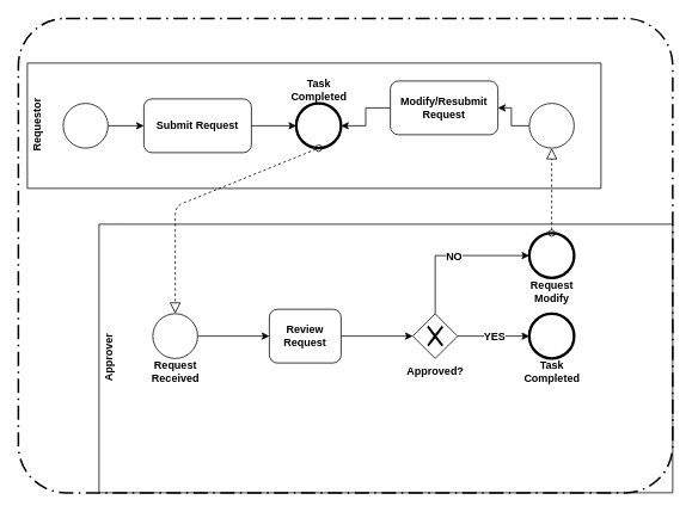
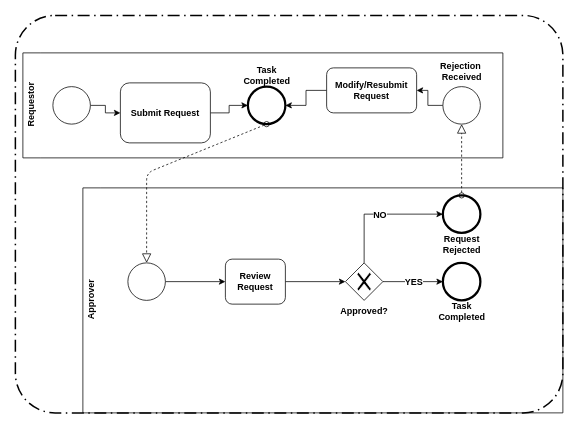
+ <mxCell id="12" value="&lt;b&gt;Rejection&amp;nbsp;&lt;br&gt;Received&lt;/b&gt;" style="text;html=1;align=center;verticalAlign=middle;resizable=0;points=[];autosize=1;" vertex="1" parent="2"><mxGeometry x="550" y="10" width="70" height="30" as="geometry" /></mxCell>
- <mxCell id="5" value="&lt;b&gt;Submit Request&lt;/b&gt;" style="shape=ext;rounded=1;html=1;whiteSpace=wrap;" vertex="1" parent="2"><mxGeometry x="130" y="40" width="120" height="60" as="geometry" /></mxCell>
+ <mxCell id="5" value="&lt;b&gt;Submit Request&lt;/b&gt;" style="shape=ext;rounded=1;html=1;whiteSpace=wrap;" vertex="1" parent="2"><mxGeometry x="130" y="40" width="120" height="80" as="geometry" /></mxCell>
- <mxCell id="29" value="&lt;b&gt;Request &lt;br&gt;Modify&lt;/b&gt;" style="text;html=1;align=center;verticalAlign=middle;resizable=0;points=[];autosize=1;" vertex="1" parent="14"><mxGeometry x="470" y="60" width="70" height="30" as="geometry" /></mxCell>
+ <mxCell id="29" value="&lt;b&gt;Request &lt;br&gt;Rejected&lt;/b&gt;" style="text;html=1;align=center;verticalAlign=middle;resizable=0;points=[];autosize=1;" vertex="1" parent="14"><mxGeometry x="470" y="60" width="70" height="30" as="geometry" /></mxCell>
- <mxCell id="24" value="&lt;b&gt;Request &lt;br&gt;Received&lt;/b&gt;" style="text;html=1;align=center;verticalAlign=middle;resizable=0;points=[];autosize=1;" vertex="1" parent="14"><mxGeometry x="50" y="150" width="70" height="30" as="geometry" /></mxCell>
